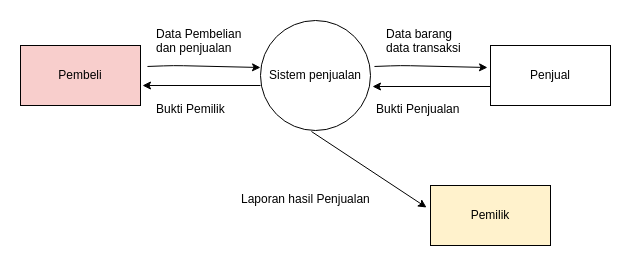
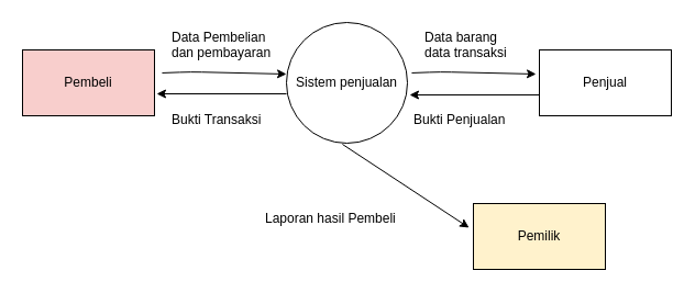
- <mxCell id="12" value="Data Pembelian &#10;dan penjualan" style="text;strokeColor=none;fillColor=none;spacingLeft=4;spacingRight=4;overflow=hidden;rotatable=0;points=[[0,0.5],[1,0.5]];portConstraint=eastwest;fontSize=12;" vertex="1" parent="1"><mxGeometry x="150" y="20" width="220" height="30" as="geometry" /></mxCell>
+ <mxCell id="12" value="Data Pembelian &#10;dan pembayaran" style="text;strokeColor=none;fillColor=none;spacingLeft=4;spacingRight=4;overflow=hidden;rotatable=0;points=[[0,0.5],[1,0.5]];portConstraint=eastwest;fontSize=12;" vertex="1" parent="1"><mxGeometry x="150" y="20" width="220" height="30" as="geometry" /></mxCell>
- <mxCell id="11" value="Bukti Pemilik" style="text;strokeColor=none;fillColor=none;spacingLeft=4;spacingRight=4;overflow=hidden;rotatable=0;points=[[0,0.5],[1,0.5]];portConstraint=eastwest;fontSize=12;" vertex="1" parent="1"><mxGeometry x="150" y="95" width="160" height="40" as="geometry" /></mxCell>
+ <mxCell id="11" value="Bukti Transaksi" style="text;strokeColor=none;fillColor=none;spacingLeft=4;spacingRight=4;overflow=hidden;rotatable=0;points=[[0,0.5],[1,0.5]];portConstraint=eastwest;fontSize=12;" vertex="1" parent="1"><mxGeometry x="150" y="95" width="160" height="40" as="geometry" /></mxCell>
- <mxCell id="15" value="Laporan hasil Penjualan" style="text;strokeColor=none;fillColor=none;spacingLeft=4;spacingRight=4;overflow=hidden;rotatable=0;points=[[0,0.5],[1,0.5]];portConstraint=eastwest;fontSize=12;" vertex="1" parent="1"><mxGeometry x="235" y="185" width="160" height="40" as="geometry" /></mxCell>
+ <mxCell id="15" value="Laporan hasil Pembeli" style="text;strokeColor=none;fillColor=none;spacingLeft=4;spacingRight=4;overflow=hidden;rotatable=0;points=[[0,0.5],[1,0.5]];portConstraint=eastwest;fontSize=12;" vertex="1" parent="1"><mxGeometry x="235" y="185" width="160" height="40" as="geometry" /></mxCell>
